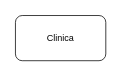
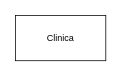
- <mxCell id="2" value="Clinica" style="whiteSpace=wrap;html=1;rounded=1;" vertex="1" parent="1"><mxGeometry x="20" y="20" width="120" height="60" as="geometry" /></mxCell>
+ <mxCell id="2" value="Clinica" style="rounded=0;whiteSpace=wrap;html=1;" vertex="1" parent="1"><mxGeometry x="20" y="20" width="120" height="60" as="geometry" /></mxCell>
